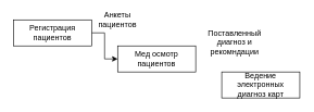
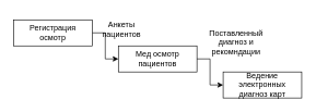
- <mxCell id="10" value="Анкеты пациентов" style="text;html=1;strokeColor=none;fillColor=none;align=center;verticalAlign=middle;whiteSpace=wrap;rounded=0;" vertex="1" parent="1"><mxGeometry x="160" y="20" width="40" height="20" as="geometry" /></mxCell>
+ <mxCell id="10" value="Анкеты пациентов" style="text;html=1;strokeColor=none;fillColor=none;align=center;verticalAlign=middle;whiteSpace=wrap;rounded=0;" vertex="1" parent="1"><mxGeometry x="165" y="35" width="40" height="20" as="geometry" /></mxCell>
- <mxCell id="5" value="Регистрация пациентов" style="text;html=1;strokeColor=none;fillColor=none;align=center;verticalAlign=middle;whiteSpace=wrap;rounded=0;" vertex="1" parent="1"><mxGeometry x="30" y="35" width="100" height="30" as="geometry" /></mxCell>
+ <mxCell id="5" value="Регистрация осмотр" style="text;html=1;strokeColor=none;fillColor=none;align=center;verticalAlign=middle;whiteSpace=wrap;rounded=0;" vertex="1" parent="1"><mxGeometry x="30" y="35" width="100" height="30" as="geometry" /></mxCell>
+ <mxCell id="6" value="" style="edgeStyle=orthogonalEdgeStyle;rounded=0;orthogonalLoop=1;jettySize=auto;html=1;" edge="1" parent="1" source="7" target="9"><mxGeometry relative="1" as="geometry" /></mxCell>
